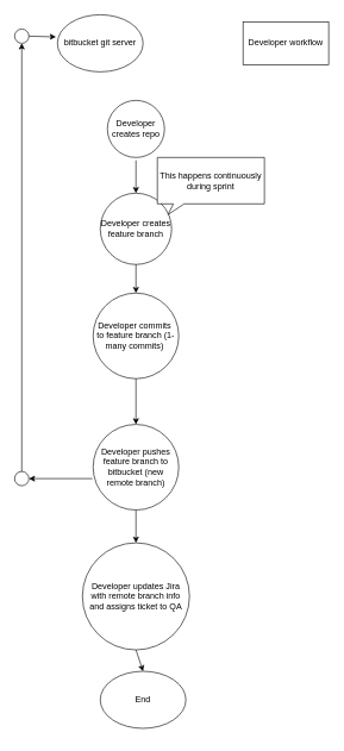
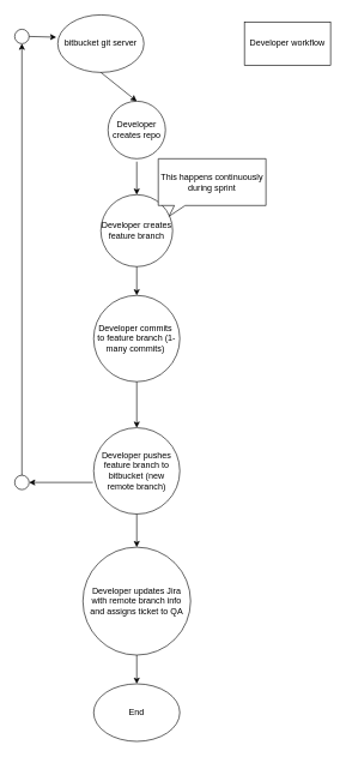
+ <mxCell id="8" value="" style="endArrow=classic;html=1;exitX=0.5;exitY=1;exitDx=0;exitDy=0;entryX=0.5;entryY=0;entryDx=0;entryDy=0;" edge="1" parent="1" source="2" target="3"><mxGeometry width="50" height="50" relative="1" as="geometry"><mxPoint x="50" y="170" as="sourcePoint" /><mxPoint x="100" y="120" as="targetPoint" /></mxGeometry></mxCell>
- <mxCell id="18" value="End" style="ellipse;whiteSpace=wrap;html=1;" vertex="1" parent="1"><mxGeometry x="140" y="940" width="120" height="80" as="geometry" /></mxCell>
+ <mxCell id="18" value="End" style="ellipse;whiteSpace=wrap;html=1;" vertex="1" parent="1"><mxGeometry x="130" y="950" width="120" height="80" as="geometry" /></mxCell>
